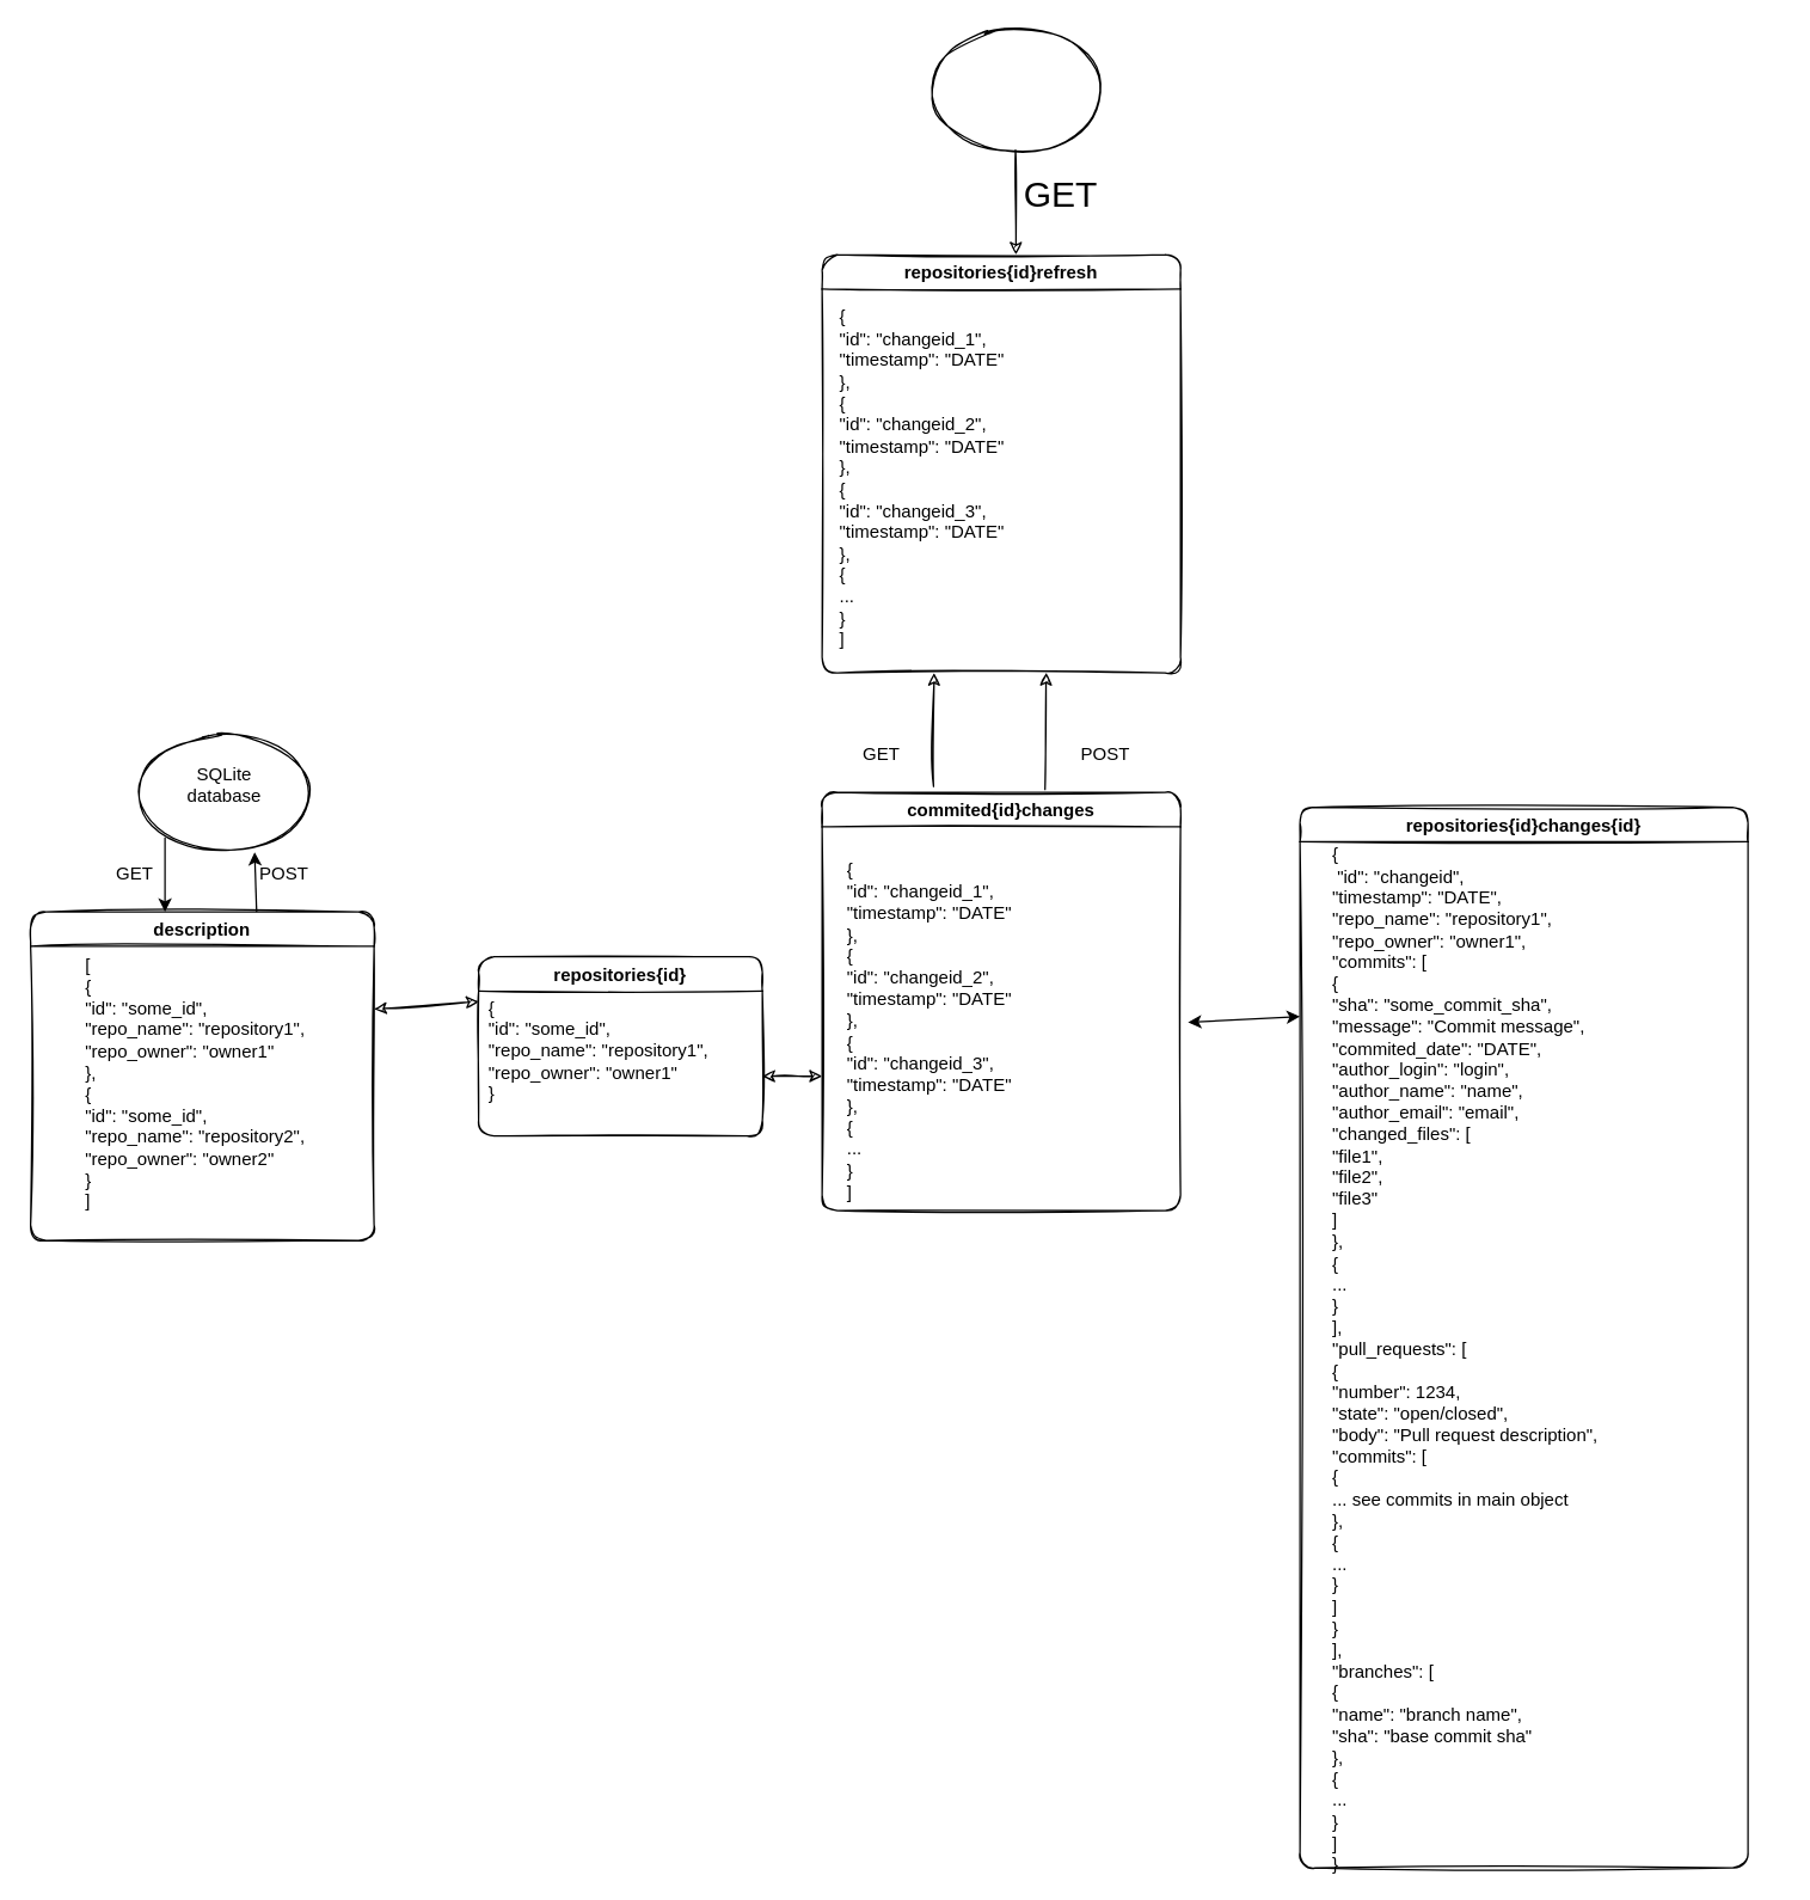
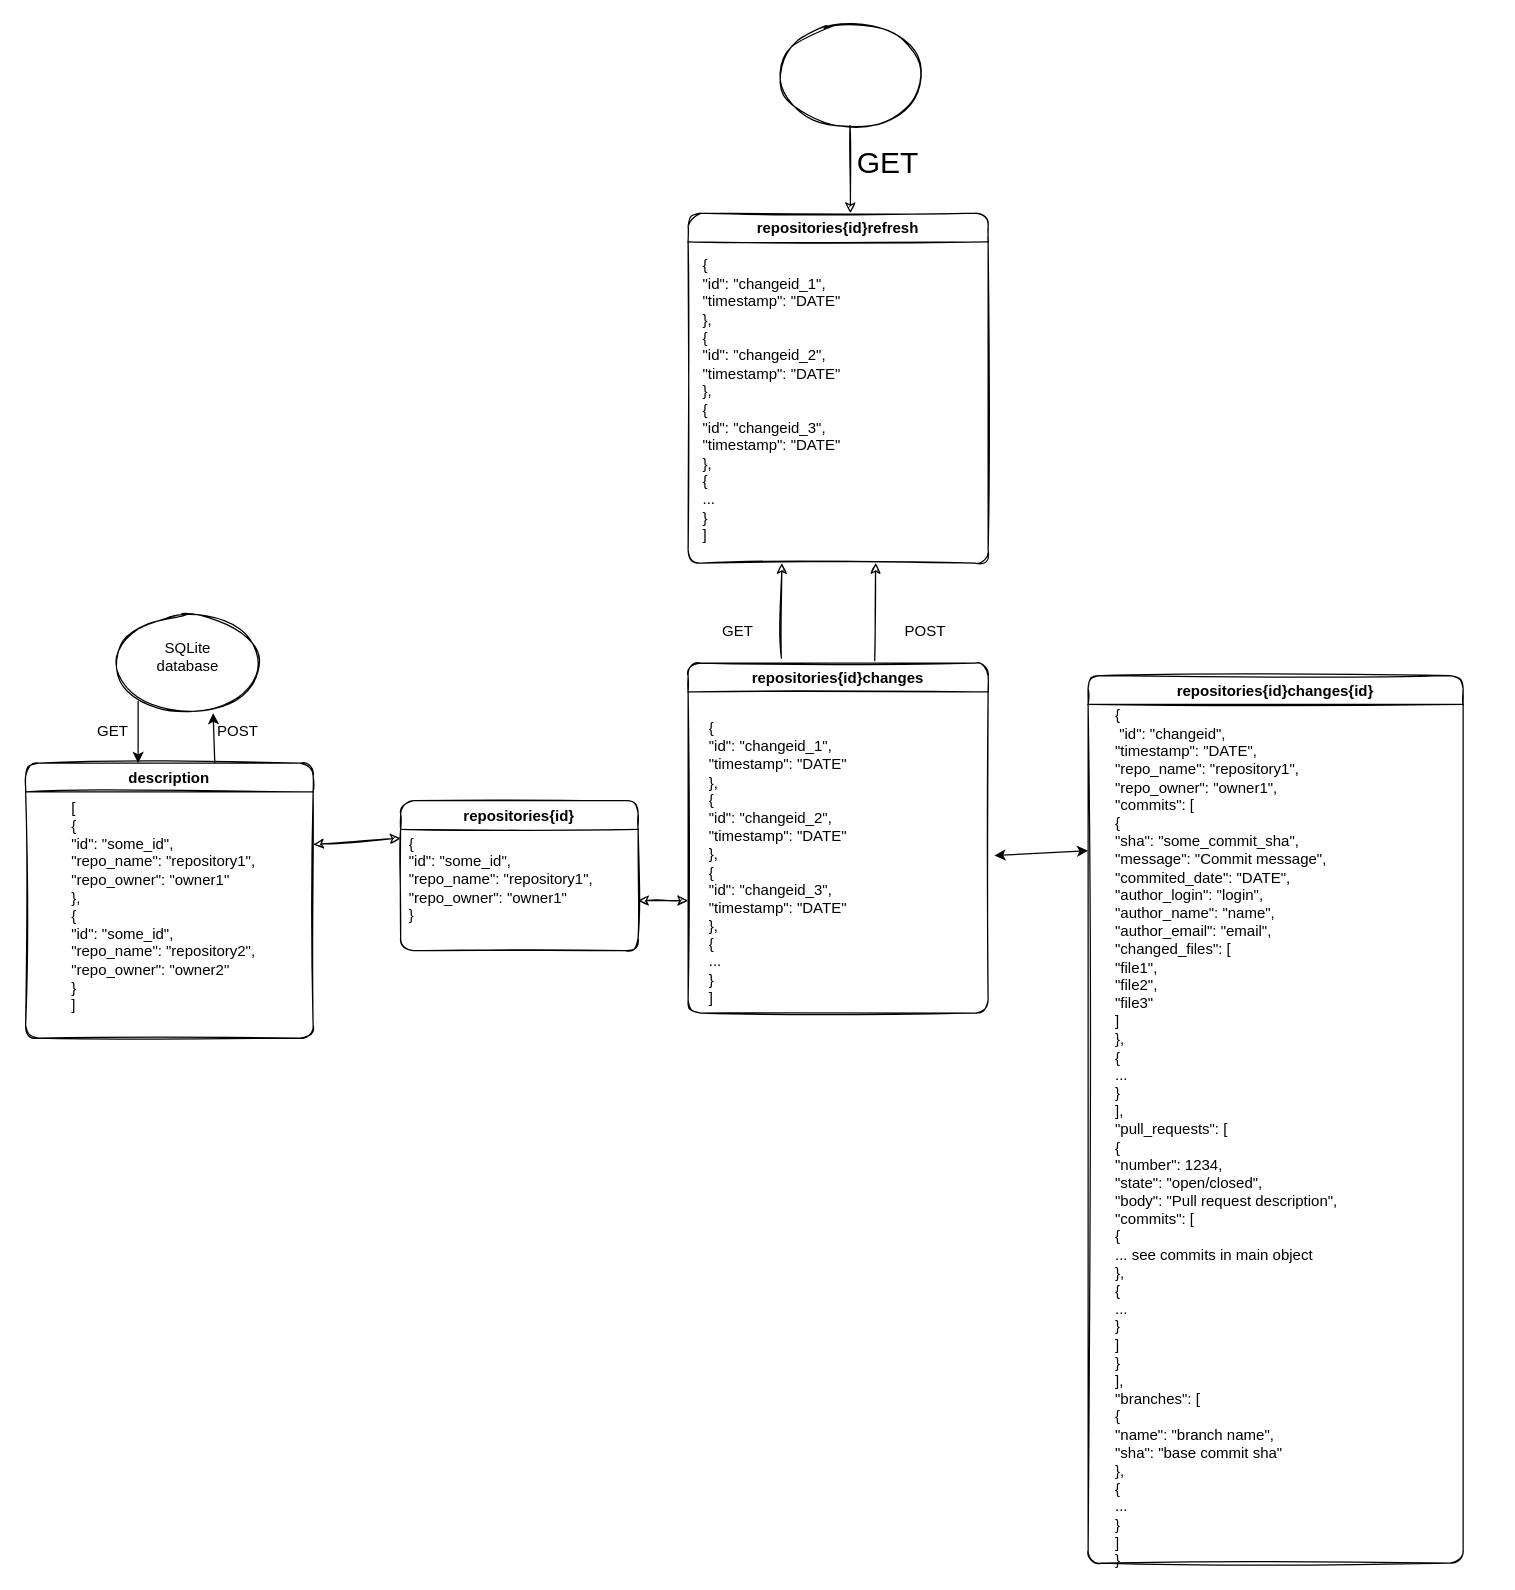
- <mxCell id="14" value="commited{id}changes" style="swimlane;rounded=1;sketch=1;" parent="1" vertex="1"><mxGeometry x="550" y="530" width="240" height="280" as="geometry" /></mxCell>
+ <mxCell id="14" value="repositories{id}changes" style="swimlane;rounded=1;sketch=1;" parent="1" vertex="1"><mxGeometry x="550" y="530" width="240" height="280" as="geometry" /></mxCell>
